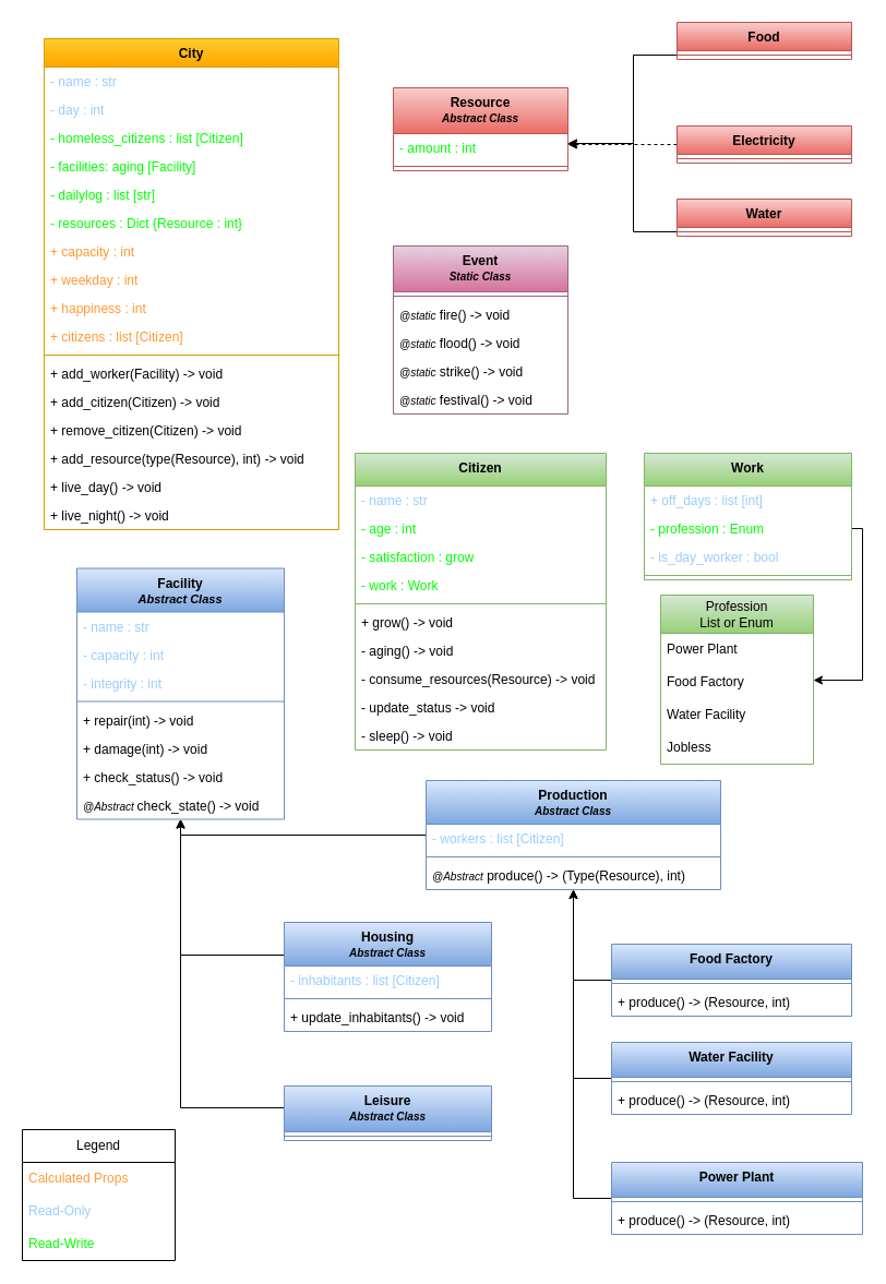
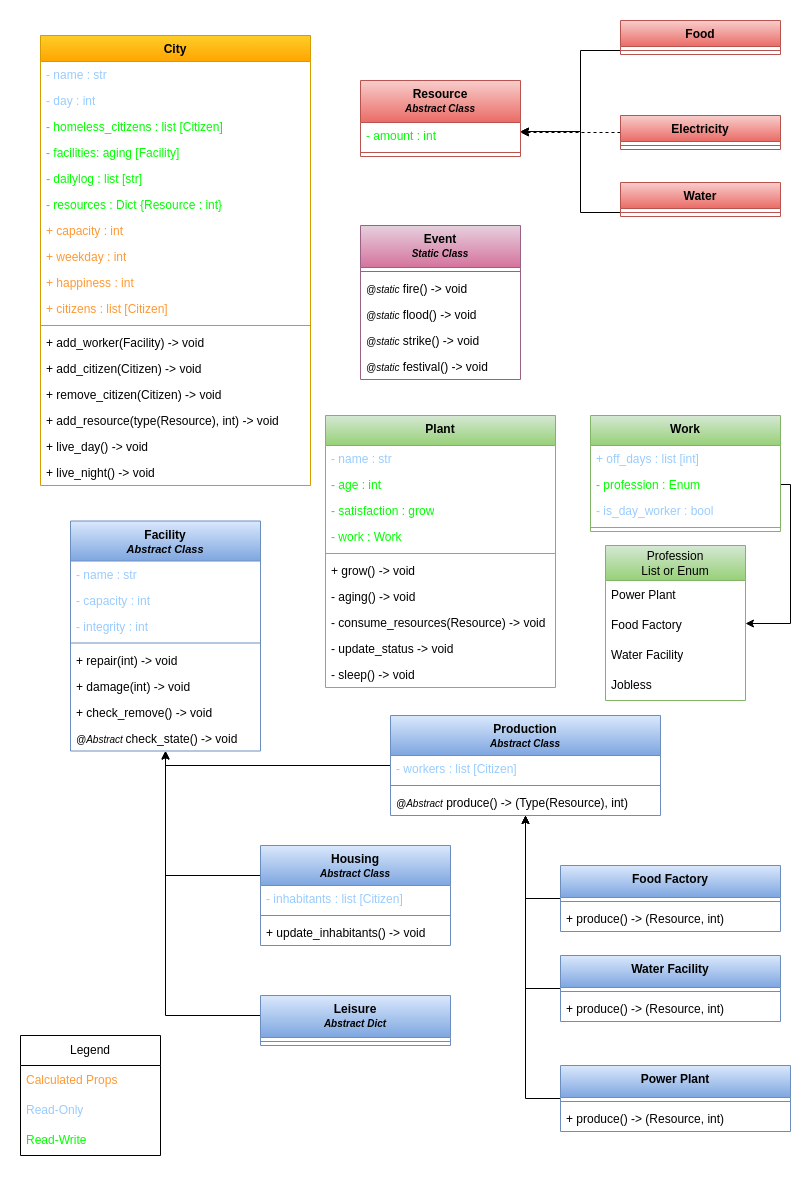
- <mxCell id="46" value="Citizen" style="swimlane;fontStyle=1;align=center;verticalAlign=top;childLayout=stackLayout;horizontal=1;startSize=30;horizontalStack=0;resizeParent=1;resizeParentMax=0;resizeLast=0;collapsible=1;marginBottom=0;whiteSpace=wrap;html=1;fillColor=#d5e8d4;gradientColor=#97d077;strokeColor=#82b366;" parent="1" vertex="1"><mxGeometry x="325" y="415" width="230" height="272" as="geometry" /></mxCell>
+ <mxCell id="46" value="Plant" style="swimlane;fontStyle=1;align=center;verticalAlign=top;childLayout=stackLayout;horizontal=1;startSize=30;horizontalStack=0;resizeParent=1;resizeParentMax=0;resizeLast=0;collapsible=1;marginBottom=0;whiteSpace=wrap;html=1;fillColor=#d5e8d4;gradientColor=#97d077;strokeColor=#82b366;" parent="1" vertex="1"><mxGeometry x="325" y="415" width="230" height="272" as="geometry" /></mxCell>
- <mxCell id="28" value="+ check_status() -&amp;gt; void" style="text;strokeColor=none;fillColor=none;align=left;verticalAlign=top;spacingLeft=4;spacingRight=4;overflow=hidden;rotatable=0;points=[[0,0.5],[1,0.5]];portConstraint=eastwest;whiteSpace=wrap;html=1;" vertex="1" parent="21"><mxGeometry y="178" width="190" height="26" as="geometry" /></mxCell>
+ <mxCell id="28" value="+ check_remove() -&amp;gt; void" style="text;strokeColor=none;fillColor=none;align=left;verticalAlign=top;spacingLeft=4;spacingRight=4;overflow=hidden;rotatable=0;points=[[0,0.5],[1,0.5]];portConstraint=eastwest;whiteSpace=wrap;html=1;" vertex="1" parent="21"><mxGeometry y="178" width="190" height="26" as="geometry" /></mxCell>
- <mxCell id="44" value="&lt;div&gt;Leisure&lt;/div&gt;&lt;div&gt;&lt;i&gt;&lt;font style=&quot;font-size: 10px;&quot;&gt;Abstract Class&lt;/font&gt;&lt;/i&gt;&lt;/div&gt;" style="swimlane;fontStyle=1;align=center;verticalAlign=top;childLayout=stackLayout;horizontal=1;startSize=42;horizontalStack=0;resizeParent=1;resizeParentMax=0;resizeLast=0;collapsible=1;marginBottom=0;whiteSpace=wrap;html=1;fillColor=#dae8fc;strokeColor=#6c8ebf;gradientColor=#7ea6e0;" parent="1" vertex="1"><mxGeometry x="260" y="995" width="190" height="50" as="geometry" /></mxCell>
+ <mxCell id="44" value="&lt;div&gt;Leisure&lt;/div&gt;&lt;div&gt;&lt;i&gt;&lt;font style=&quot;font-size: 10px;&quot;&gt;Abstract Dict&lt;/font&gt;&lt;/i&gt;&lt;/div&gt;" style="swimlane;fontStyle=1;align=center;verticalAlign=top;childLayout=stackLayout;horizontal=1;startSize=42;horizontalStack=0;resizeParent=1;resizeParentMax=0;resizeLast=0;collapsible=1;marginBottom=0;whiteSpace=wrap;html=1;fillColor=#dae8fc;strokeColor=#6c8ebf;gradientColor=#7ea6e0;" parent="1" vertex="1"><mxGeometry x="260" y="995" width="190" height="50" as="geometry" /></mxCell>
